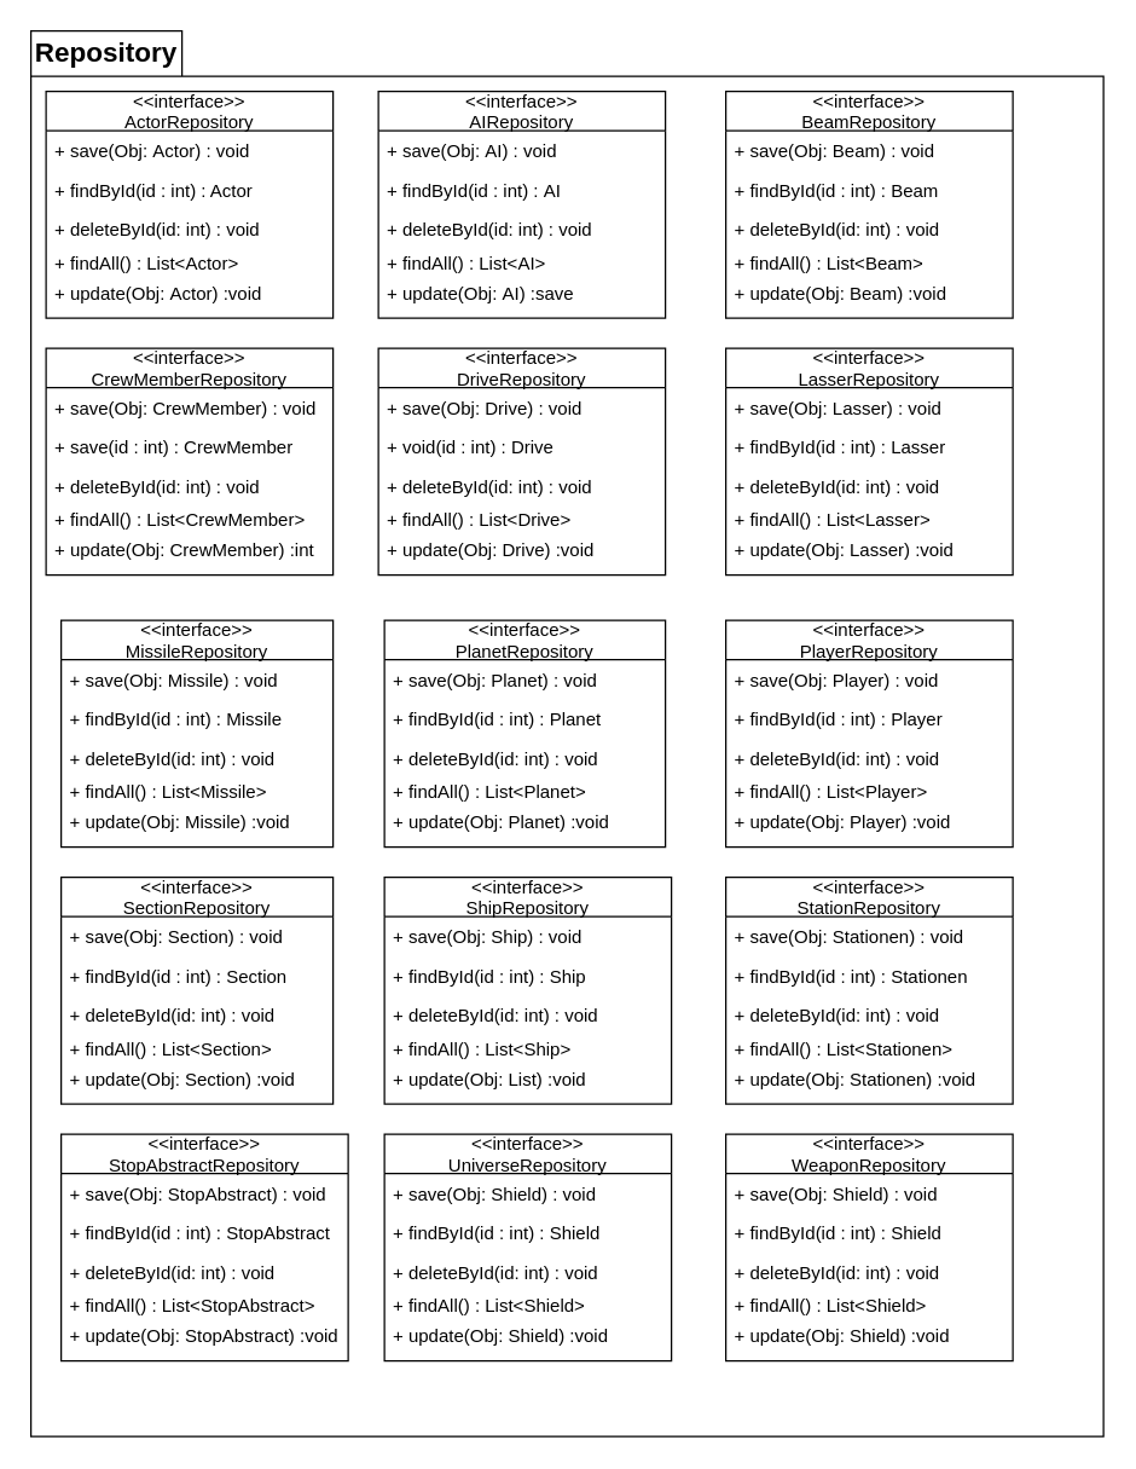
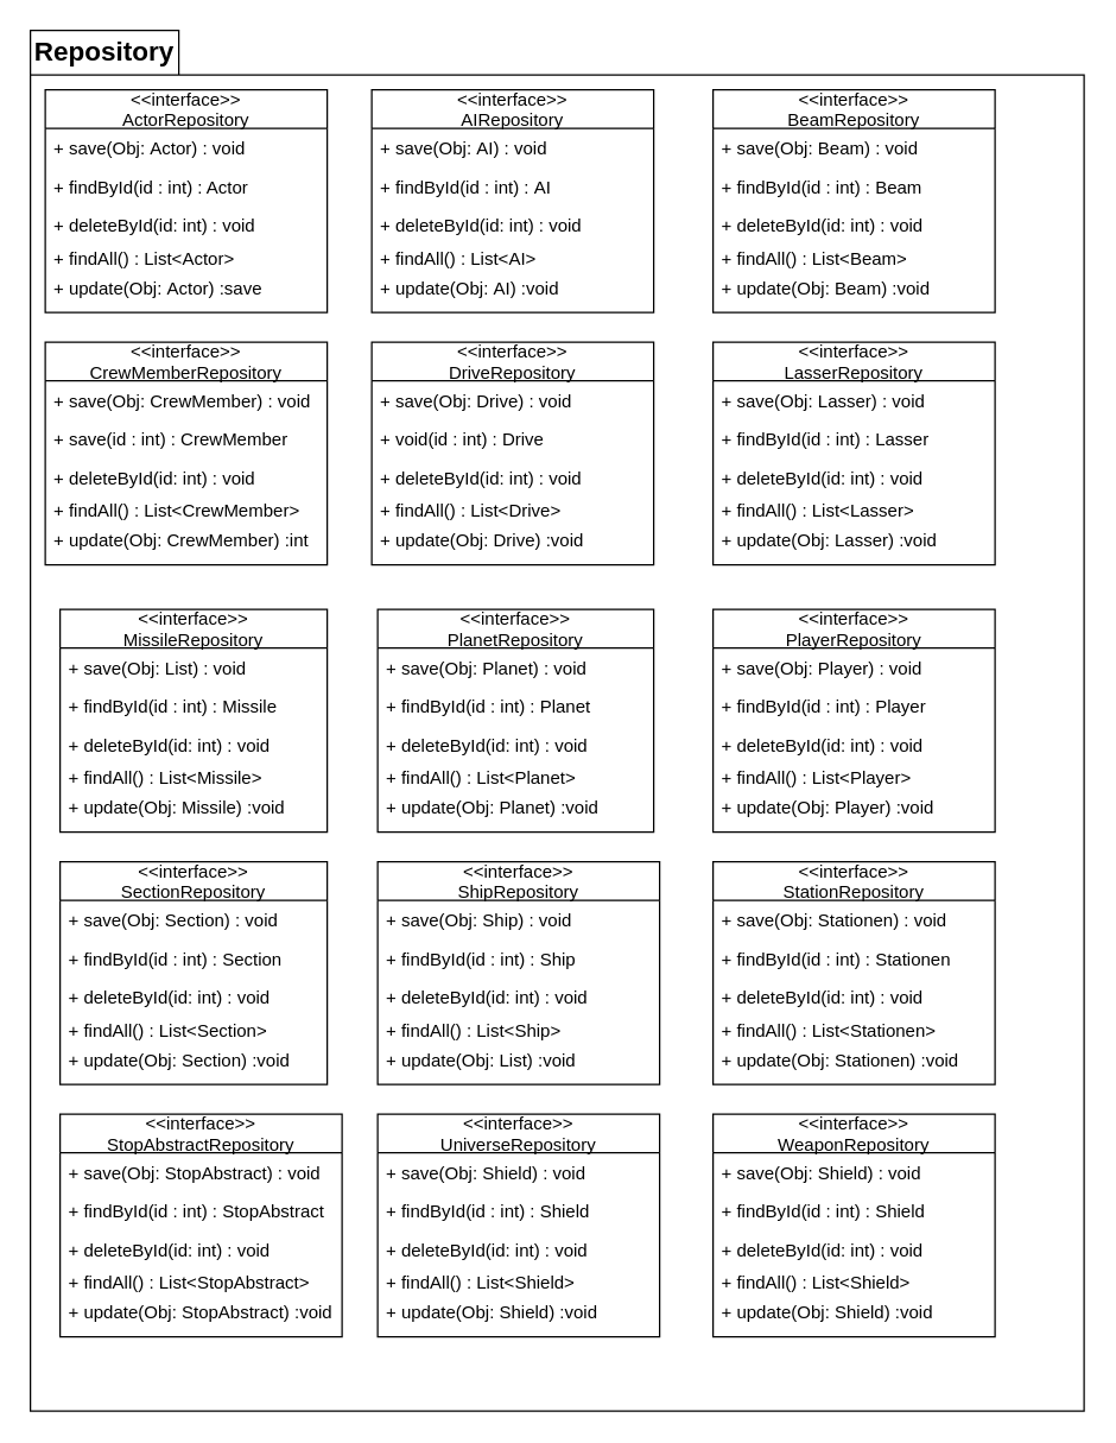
- <mxCell id="14" value="+ update(Obj: Actor) :void&#10;" style="text;strokeColor=none;fillColor=none;align=left;verticalAlign=top;spacingLeft=4;spacingRight=4;overflow=hidden;rotatable=0;points=[[0,0.5],[1,0.5]];portConstraint=eastwest;" parent="9" vertex="1"><mxGeometry y="120" width="190" height="30" as="geometry" /></mxCell>
+ <mxCell id="14" value="+ update(Obj: Actor) :save&#10;" style="text;strokeColor=none;fillColor=none;align=left;verticalAlign=top;spacingLeft=4;spacingRight=4;overflow=hidden;rotatable=0;points=[[0,0.5],[1,0.5]];portConstraint=eastwest;" parent="9" vertex="1"><mxGeometry y="120" width="190" height="30" as="geometry" /></mxCell>
- <mxCell id="8" value="+ update(Obj: AI) :save&#10;" style="text;strokeColor=none;fillColor=none;align=left;verticalAlign=top;spacingLeft=4;spacingRight=4;overflow=hidden;rotatable=0;points=[[0,0.5],[1,0.5]];portConstraint=eastwest;" parent="3" vertex="1"><mxGeometry y="120" width="190" height="30" as="geometry" /></mxCell>
+ <mxCell id="8" value="+ update(Obj: AI) :void&#10;" style="text;strokeColor=none;fillColor=none;align=left;verticalAlign=top;spacingLeft=4;spacingRight=4;overflow=hidden;rotatable=0;points=[[0,0.5],[1,0.5]];portConstraint=eastwest;" parent="3" vertex="1"><mxGeometry y="120" width="190" height="30" as="geometry" /></mxCell>
- <mxCell id="41" value="+ save(Obj: Missile) : void" style="text;strokeColor=none;fillColor=none;align=left;verticalAlign=top;spacingLeft=4;spacingRight=4;overflow=hidden;rotatable=0;points=[[0,0.5],[1,0.5]];portConstraint=eastwest;" parent="40" vertex="1"><mxGeometry y="26" width="180" height="26" as="geometry" /></mxCell>
+ <mxCell id="41" value="+ save(Obj: List) : void" style="text;strokeColor=none;fillColor=none;align=left;verticalAlign=top;spacingLeft=4;spacingRight=4;overflow=hidden;rotatable=0;points=[[0,0.5],[1,0.5]];portConstraint=eastwest;" parent="40" vertex="1"><mxGeometry y="26" width="180" height="26" as="geometry" /></mxCell>
